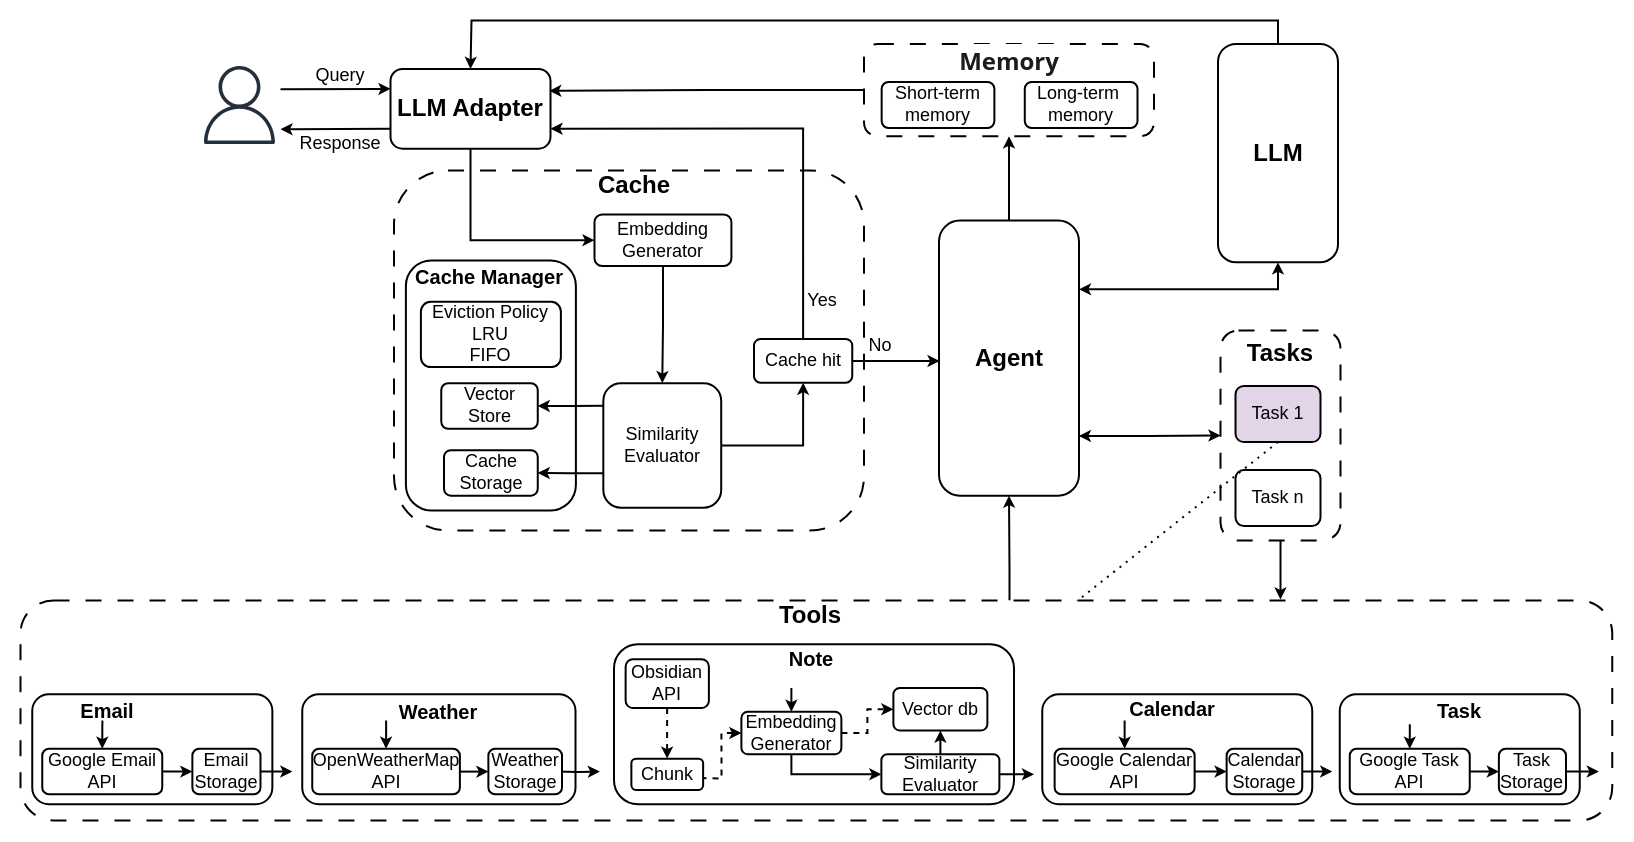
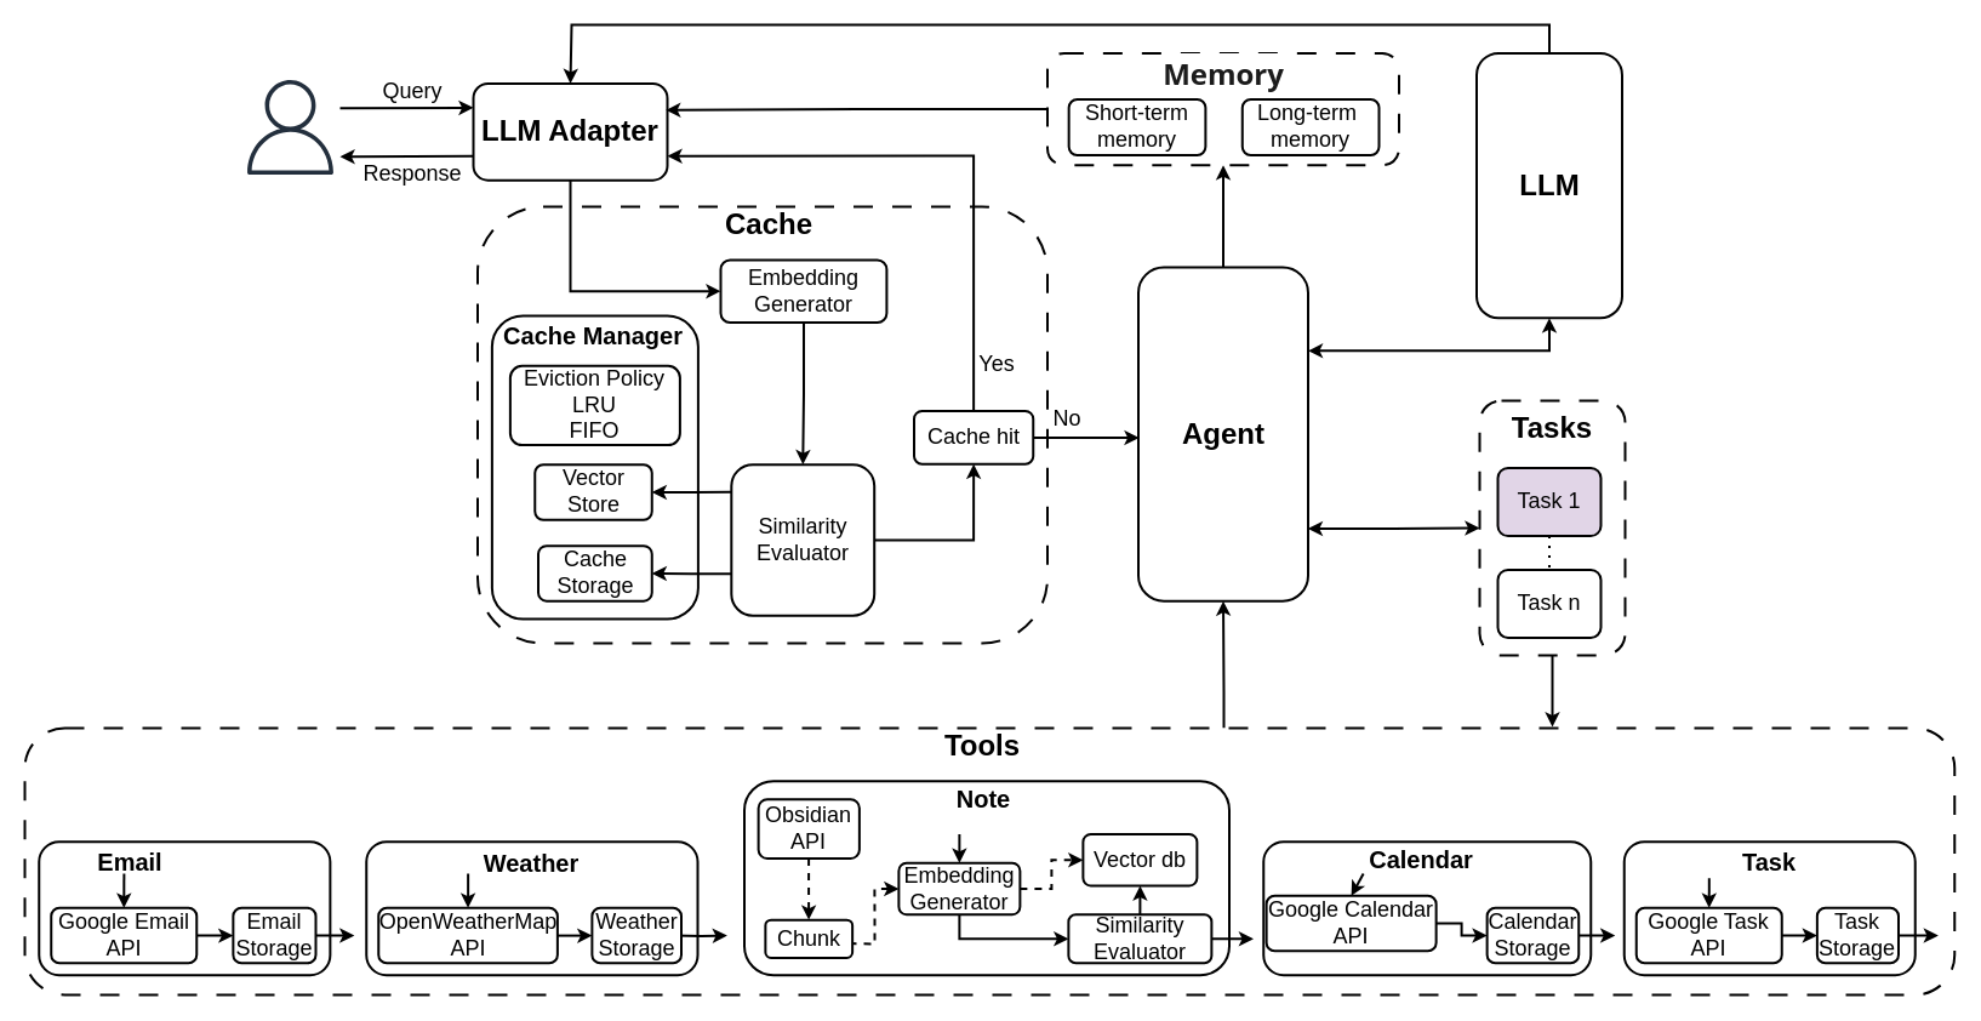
- <mxCell id="34" value="" style="endArrow=none;dashed=1;html=1;dashPattern=1 3;strokeWidth=2;rounded=0;exitX=0.5;exitY=1;exitDx=0;exitDy=0;fontSize=18;" edge="1" parent="1" source="32" target="51"><mxGeometry width="50" height="50" relative="1" as="geometry"><mxPoint x="1275" y="661.396" as="sourcePoint" /><mxPoint x="1325" y="614.622" as="targetPoint" /></mxGeometry></mxCell>
+ <mxCell id="34" value="" style="endArrow=none;dashed=1;html=1;dashPattern=1 3;strokeWidth=2;rounded=0;exitX=0.5;exitY=1;exitDx=0;exitDy=0;entryX=0.5;entryY=0;entryDx=0;entryDy=0;fontSize=18;" edge="1" parent="1" source="32" target="33"><mxGeometry width="50" height="50" relative="1" as="geometry"><mxPoint x="1275" y="661.396" as="sourcePoint" /><mxPoint x="1325" y="614.622" as="targetPoint" /></mxGeometry></mxCell>
- <mxCell id="72" value="Google Calendar API" style="rounded=1;whiteSpace=wrap;html=1;container=0;fontSize=18;strokeWidth=2;" vertex="1" parent="1"><mxGeometry x="1054.13" y="748.25" width="140" height="45.5" as="geometry" /></mxCell>
+ <mxCell id="72" value="Google Calendar API" style="rounded=1;whiteSpace=wrap;html=1;container=0;fontSize=18;strokeWidth=2;" vertex="1" parent="1"><mxGeometry x="1044.13" y="738.25" width="140" height="45.5" as="geometry" /></mxCell>
